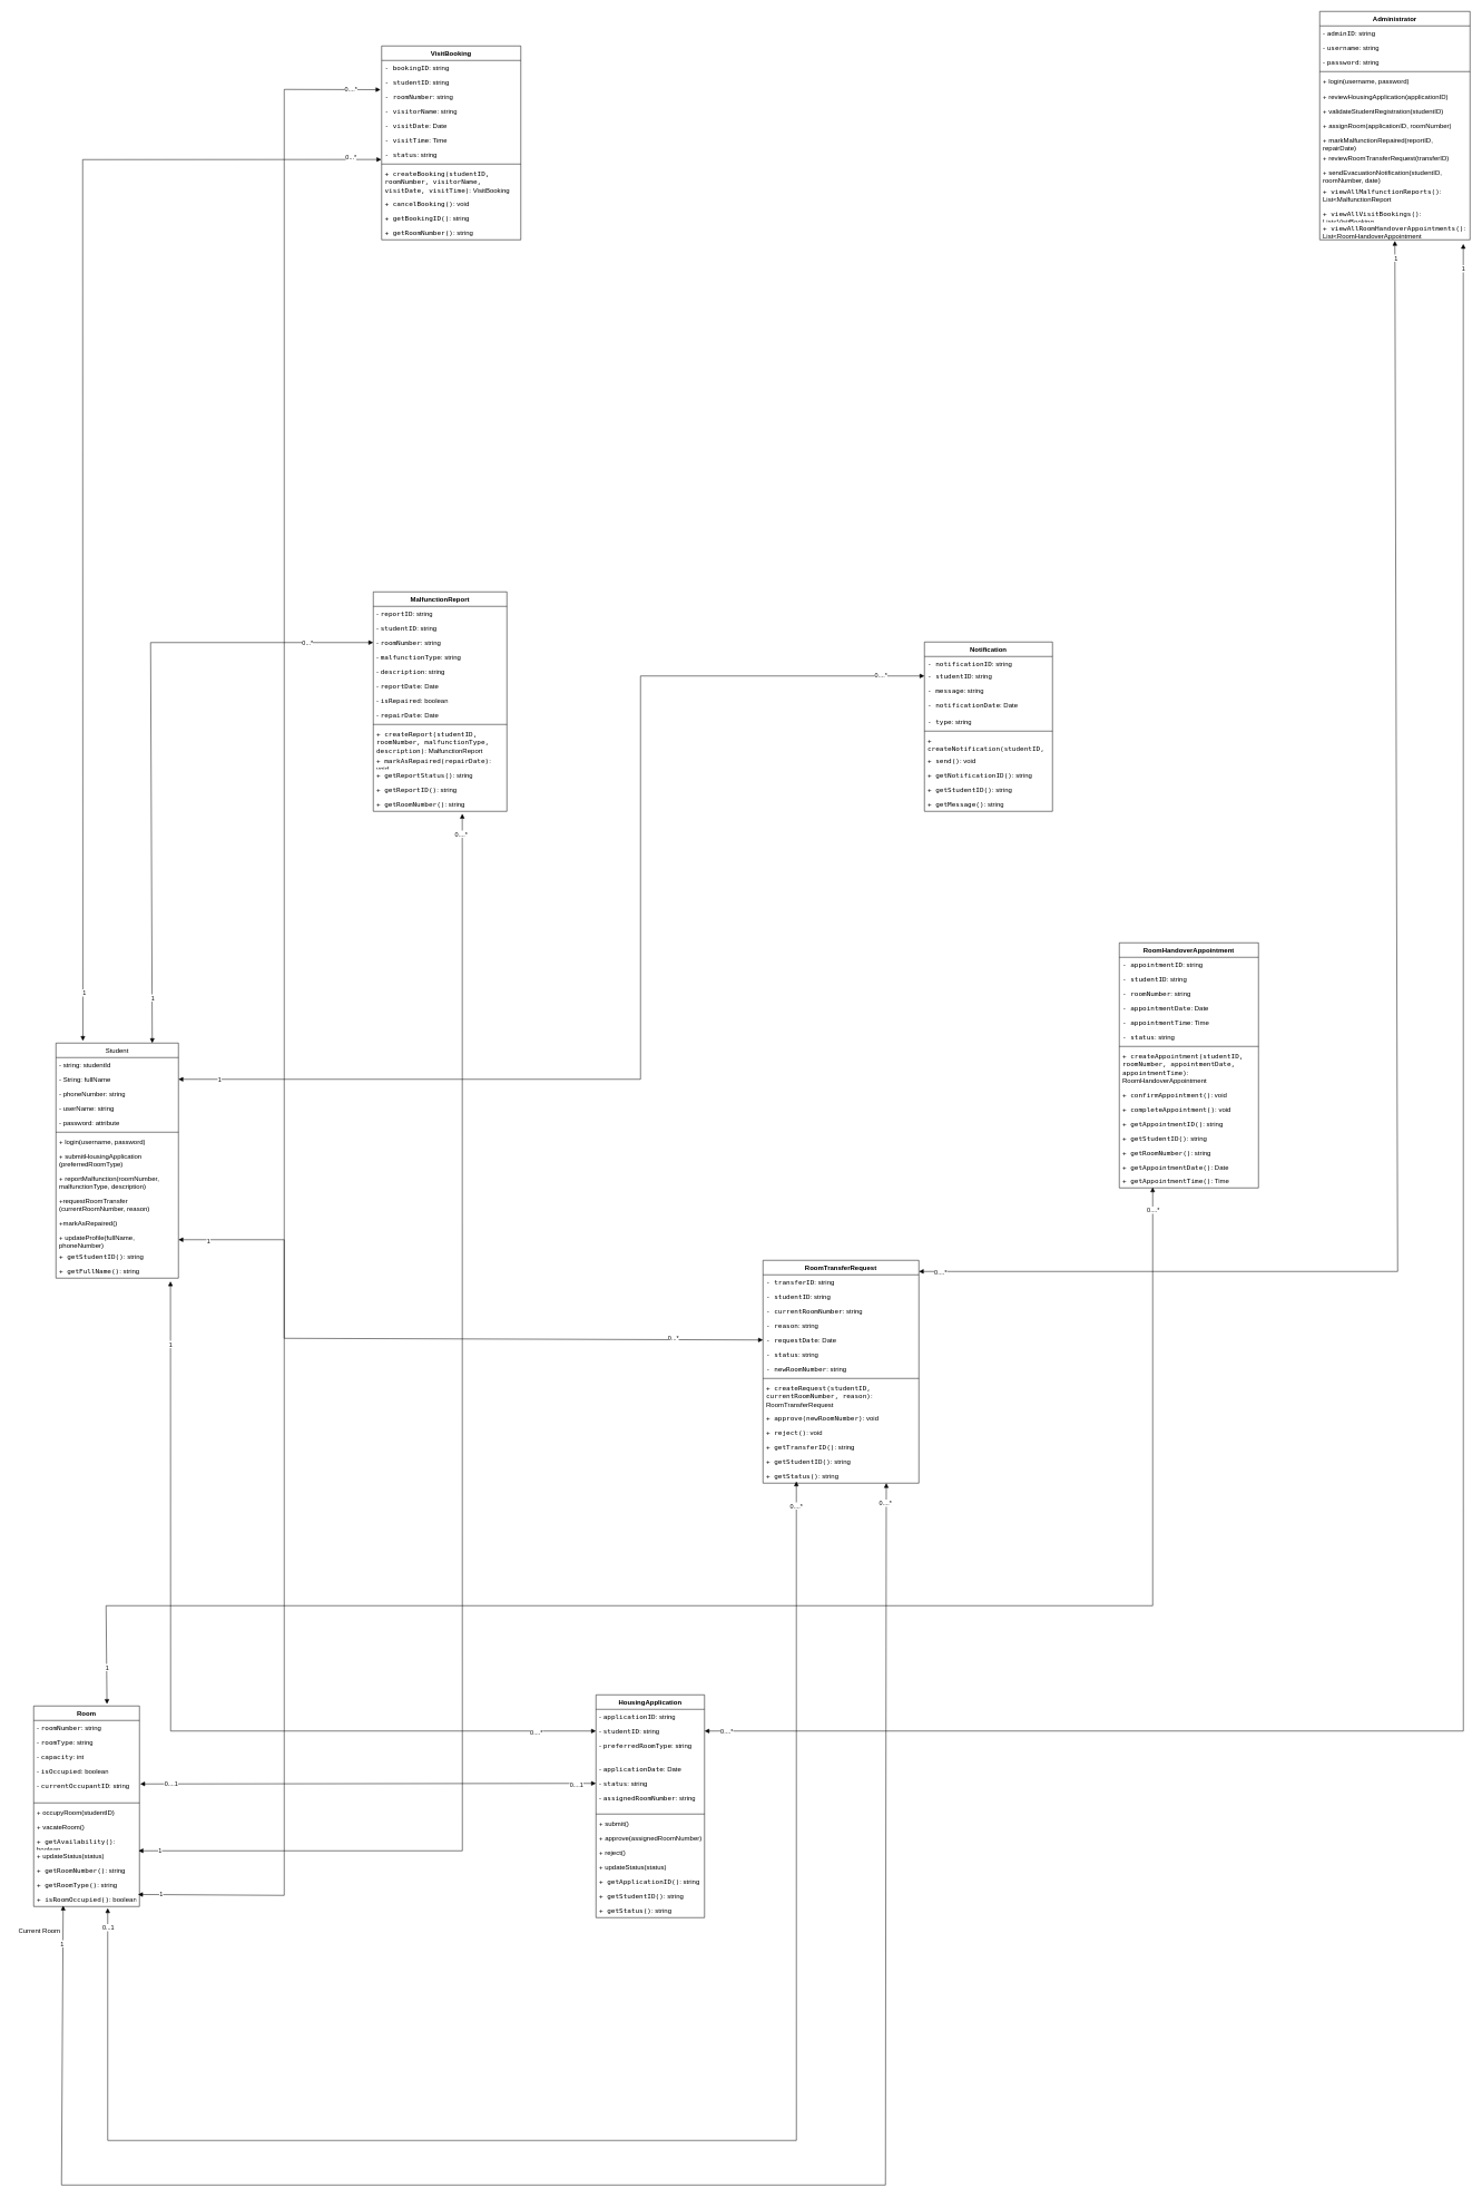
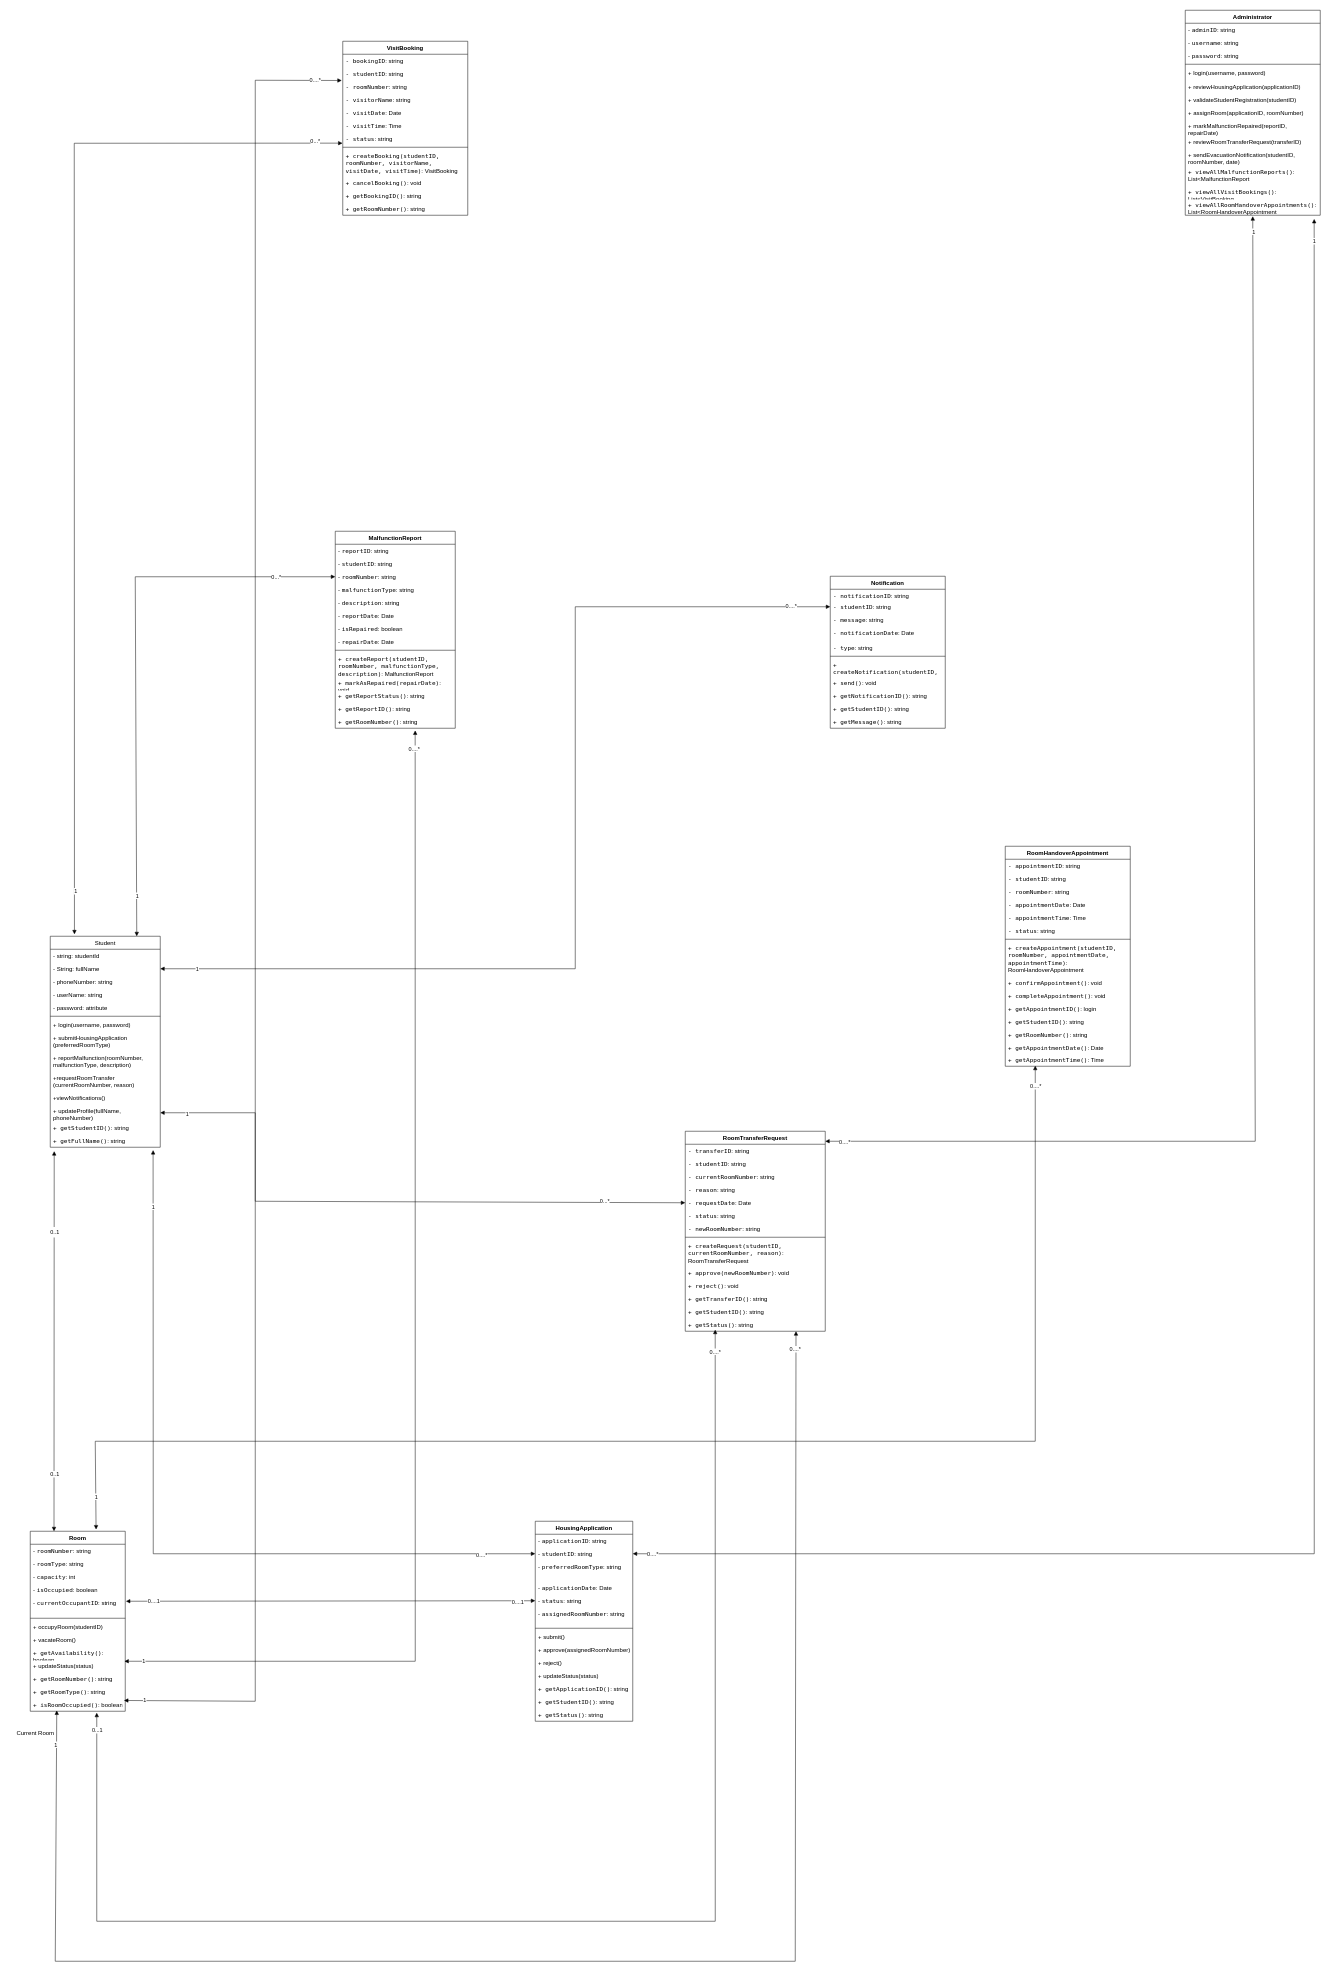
- <mxCell id="127" value="&lt;code&gt;+ getAppointmentID()&lt;/code&gt;&lt;span class=&quot;selected&quot;&gt;: string&lt;/span&gt;" style="text;strokeColor=none;fillColor=none;align=left;verticalAlign=top;spacingLeft=4;spacingRight=4;overflow=hidden;rotatable=0;points=[[0,0.5],[1,0.5]];portConstraint=eastwest;whiteSpace=wrap;html=1;" vertex="1" parent="116"><mxGeometry y="312" width="250" height="26" as="geometry" /></mxCell>
+ <mxCell id="127" value="&lt;code&gt;+ getAppointmentID()&lt;/code&gt;&lt;span class=&quot;selected&quot;&gt;: login&lt;/span&gt;" style="text;strokeColor=none;fillColor=none;align=left;verticalAlign=top;spacingLeft=4;spacingRight=4;overflow=hidden;rotatable=0;points=[[0,0.5],[1,0.5]];portConstraint=eastwest;whiteSpace=wrap;html=1;" vertex="1" parent="116"><mxGeometry y="312" width="250" height="26" as="geometry" /></mxCell>
- <mxCell id="13" value="+markAsRepaired()" style="text;strokeColor=none;fillColor=none;align=left;verticalAlign=top;spacingLeft=4;spacingRight=4;overflow=hidden;rotatable=0;points=[[0,0.5],[1,0.5]];portConstraint=eastwest;whiteSpace=wrap;html=1;" vertex="1" parent="2"><mxGeometry y="310" width="220" height="26" as="geometry" /></mxCell>
+ <mxCell id="13" value="+viewNotifications()" style="text;strokeColor=none;fillColor=none;align=left;verticalAlign=top;spacingLeft=4;spacingRight=4;overflow=hidden;rotatable=0;points=[[0,0.5],[1,0.5]];portConstraint=eastwest;whiteSpace=wrap;html=1;" vertex="1" parent="2"><mxGeometry y="310" width="220" height="26" as="geometry" /></mxCell>
+ <mxCell id="135" value="" style="endArrow=block;startArrow=block;endFill=1;startFill=1;html=1;rounded=0;exitX=0.036;exitY=1.303;exitDx=0;exitDy=0;exitPerimeter=0;entryX=0.25;entryY=0;entryDx=0;entryDy=0;" edge="1" parent="1" source="16" target="17"><mxGeometry width="160" relative="1" as="geometry"><mxPoint x="140" y="2362" as="sourcePoint" /><mxPoint x="220" y="2712" as="targetPoint" /></mxGeometry></mxCell>
+ <mxCell id="136" value="&lt;div style=&quot;line-height: 190%;&quot;&gt;0..1&lt;/div&gt;" style="edgeLabel;html=1;align=center;verticalAlign=middle;resizable=0;points=[];" vertex="1" connectable="0" parent="135"><mxGeometry x="-0.575" y="1" relative="1" as="geometry"><mxPoint as="offset" /></mxGeometry></mxCell>
+ <mxCell id="137" value="0..1" style="edgeLabel;html=1;align=center;verticalAlign=middle;resizable=0;points=[];" vertex="1" connectable="0" parent="135"><mxGeometry x="0.7" y="1" relative="1" as="geometry"><mxPoint as="offset" /></mxGeometry></mxCell>
